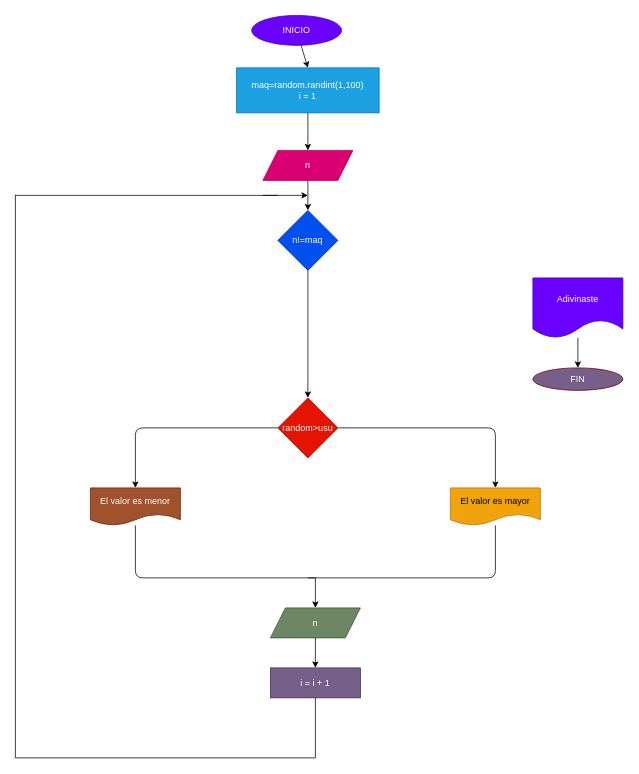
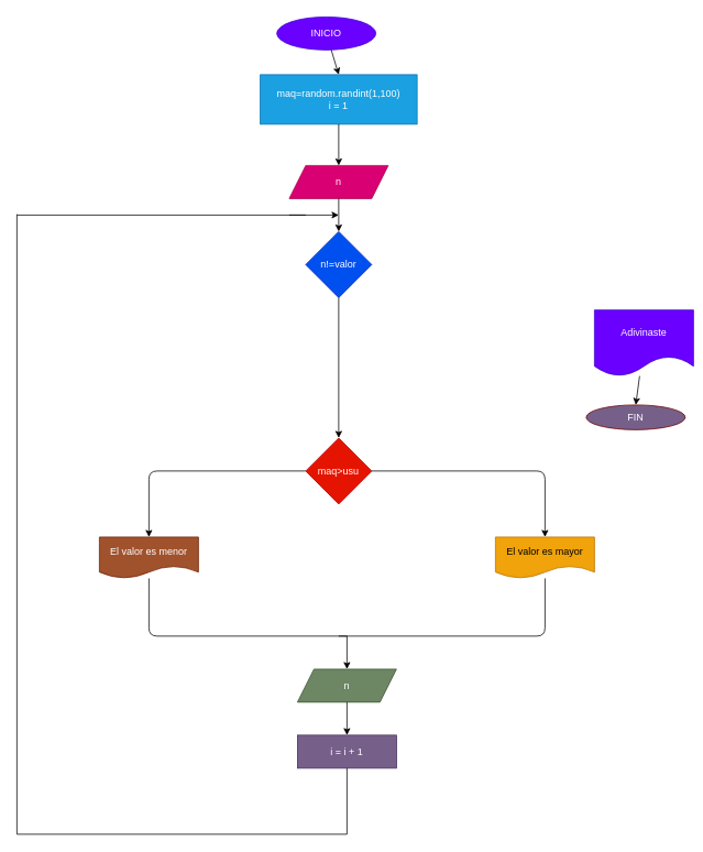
- <mxCell id="6" value="n!=maq" style="rhombus;whiteSpace=wrap;html=1;fillColor=#0050ef;fontColor=#ffffff;strokeColor=#001DBC;" vertex="1" parent="1"><mxGeometry x="370" y="280" width="80" height="80" as="geometry" /></mxCell>
+ <mxCell id="6" value="n!=valor" style="rhombus;whiteSpace=wrap;html=1;fillColor=#0050ef;fontColor=#ffffff;strokeColor=#001DBC;" vertex="1" parent="1"><mxGeometry x="370" y="280" width="80" height="80" as="geometry" /></mxCell>
- <mxCell id="7" value="Adivinaste" style="shape=document;whiteSpace=wrap;html=1;boundedLbl=1;fillColor=#6a00ff;fontColor=#ffffff;strokeColor=#3700CC;" vertex="1" parent="1"><mxGeometry x="710" y="370" width="120" height="80" as="geometry" /></mxCell>
+ <mxCell id="7" value="Adivinaste" style="shape=document;whiteSpace=wrap;html=1;boundedLbl=1;fillColor=#6a00ff;fontColor=#ffffff;strokeColor=#3700CC;" vertex="1" parent="1"><mxGeometry x="720" y="375" width="120" height="80" as="geometry" /></mxCell>
- <mxCell id="9" value="random&amp;gt;usu" style="rhombus;whiteSpace=wrap;html=1;fillColor=#e51400;fontColor=#ffffff;strokeColor=#B20000;" vertex="1" parent="1"><mxGeometry x="370" y="530" width="80" height="80" as="geometry" /></mxCell>
+ <mxCell id="9" value="maq&amp;gt;usu" style="rhombus;whiteSpace=wrap;html=1;fillColor=#e51400;fontColor=#ffffff;strokeColor=#B20000;" vertex="1" parent="1"><mxGeometry x="370" y="530" width="80" height="80" as="geometry" /></mxCell>
